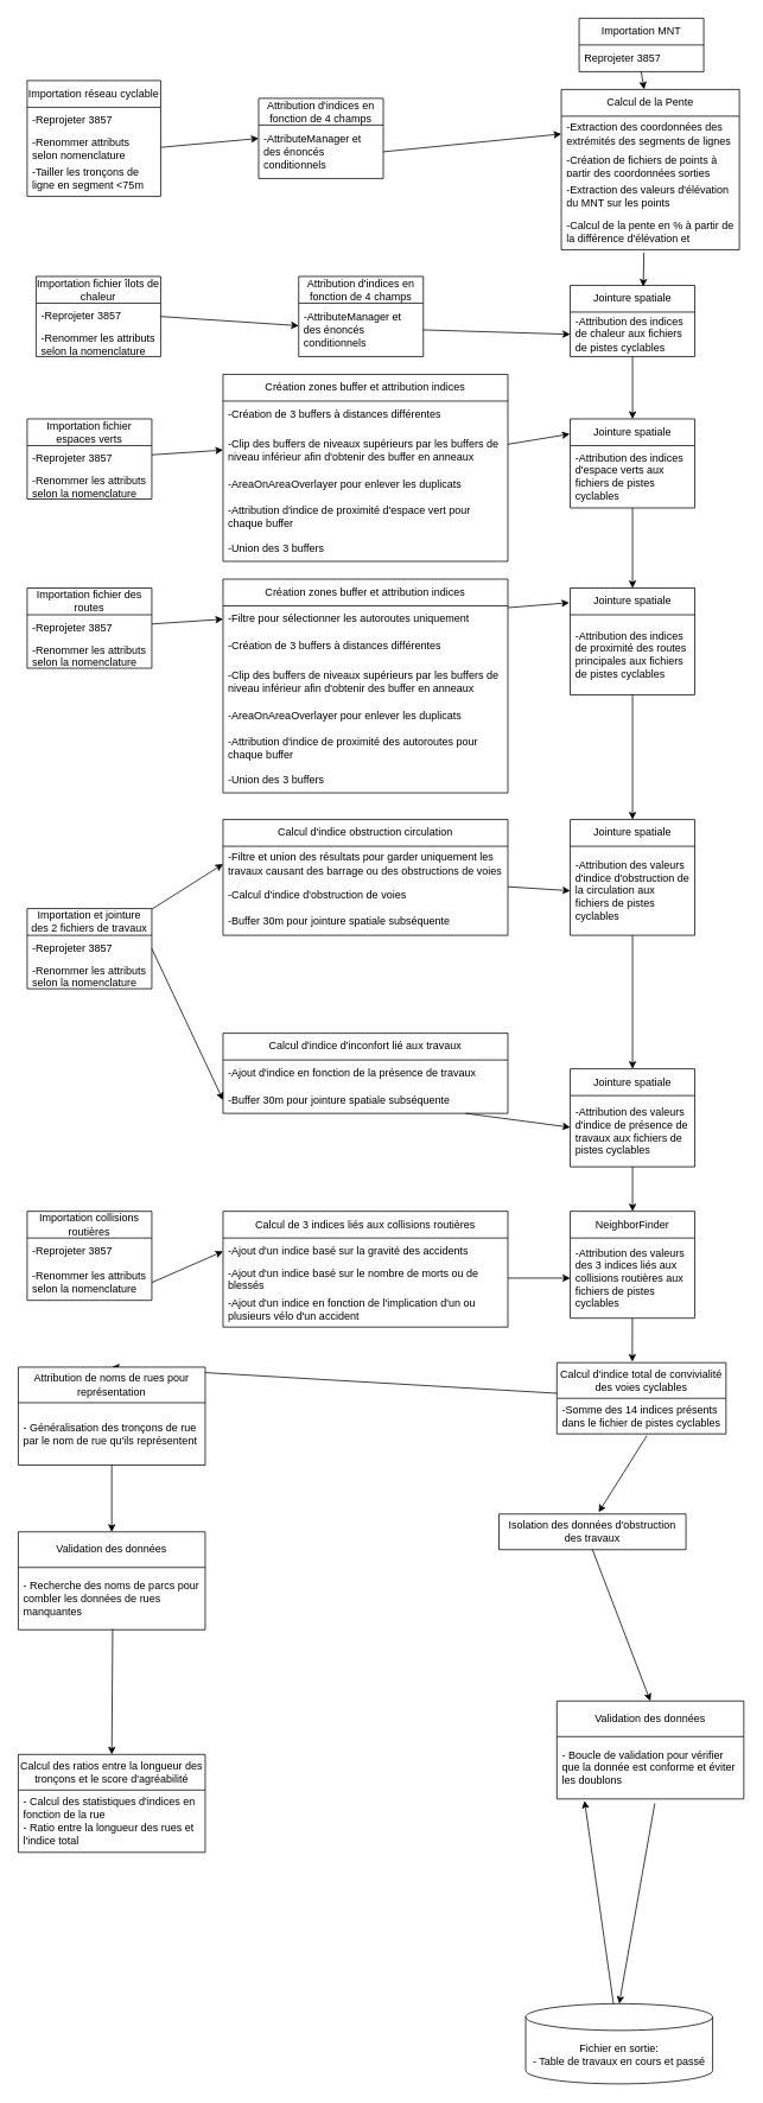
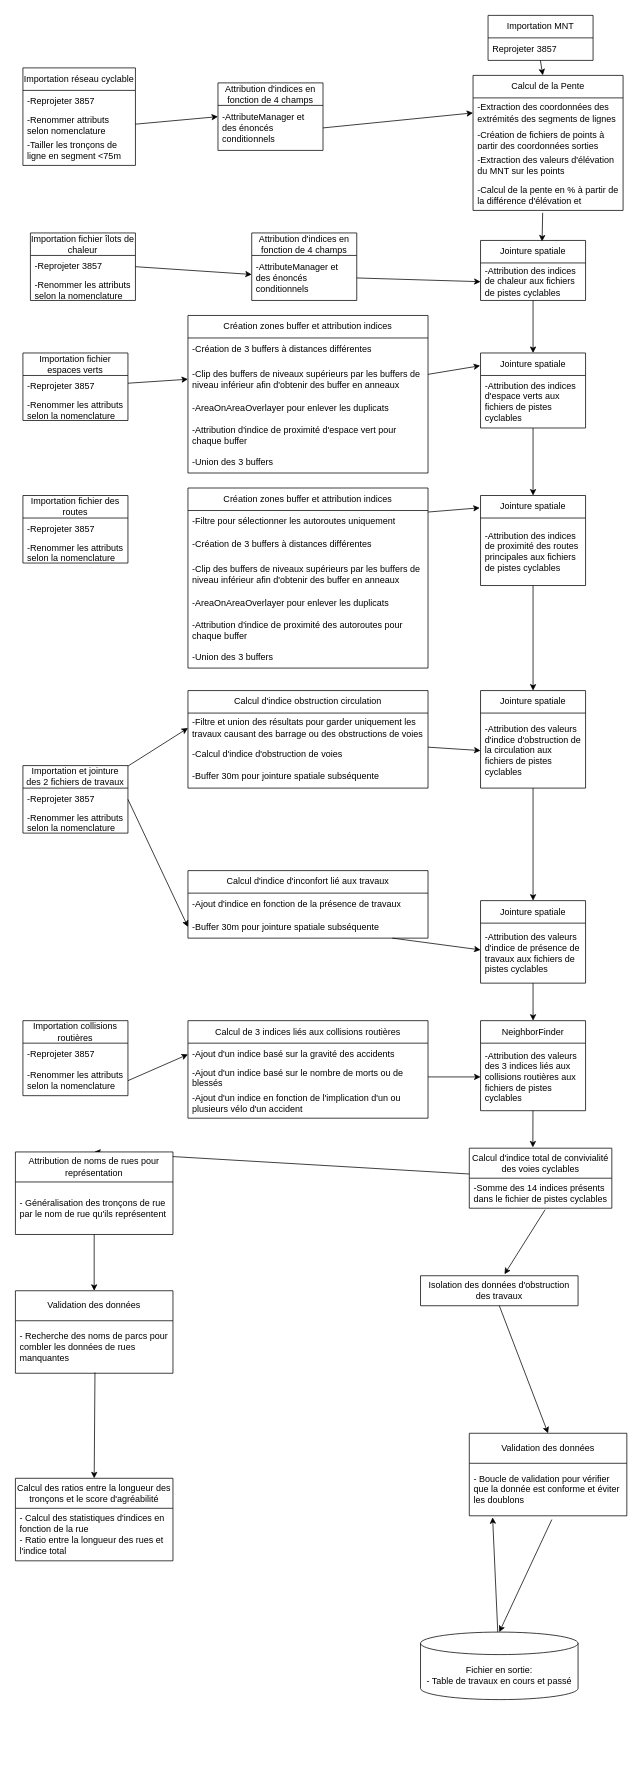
- <mxCell id="41" style="edgeStyle=none;rounded=0;orthogonalLoop=1;jettySize=auto;html=1;entryX=0;entryY=0.5;entryDx=0;entryDy=0;" parent="1" source="42" target="80" edge="1"><mxGeometry relative="1" as="geometry" /></mxCell>
- <mxCell id="104" value="Fichier en sortie:&lt;div&gt;- Table de travaux en cours et passé&lt;/div&gt;" style="shape=cylinder3;whiteSpace=wrap;html=1;boundedLbl=1;backgroundOutline=1;size=15;" vertex="1" parent="1"><mxGeometry x="590" y="2250" width="210" height="90" as="geometry" /></mxCell>
+ <mxCell id="104" value="Fichier en sortie:&lt;div&gt;- Table de travaux en cours et passé&lt;/div&gt;" style="shape=cylinder3;whiteSpace=wrap;html=1;boundedLbl=1;backgroundOutline=1;size=15;" vertex="1" parent="1"><mxGeometry x="560" y="2175" width="210" height="90" as="geometry" /></mxCell>
